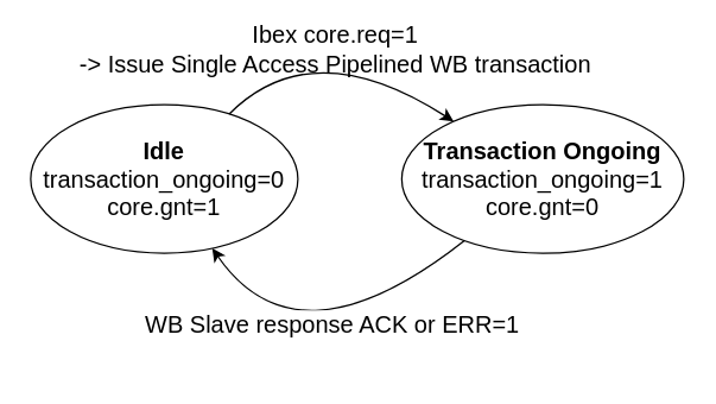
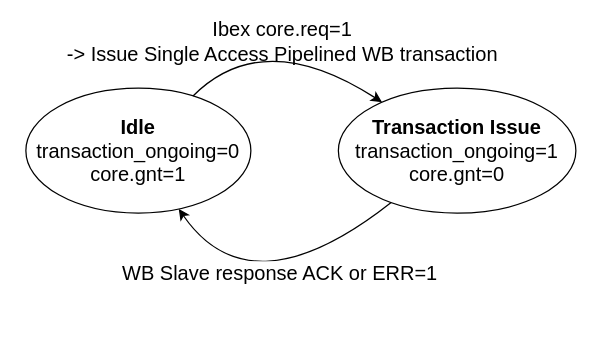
- <mxCell id="3" value="&lt;b&gt;Transaction Ongoing&lt;br&gt;&lt;/b&gt;transaction_ongoing=1&lt;br&gt;core.gnt=0" style="ellipse;whiteSpace=wrap;html=1;fontSize=16;" parent="1" vertex="1"><mxGeometry x="270" y="70" width="190" height="100" as="geometry" /></mxCell>
+ <mxCell id="3" value="&lt;b&gt;Transaction Issue&lt;br&gt;&lt;/b&gt;transaction_ongoing=1&lt;br&gt;core.gnt=0" style="ellipse;whiteSpace=wrap;html=1;fontSize=16;" parent="1" vertex="1"><mxGeometry x="270" y="70" width="190" height="100" as="geometry" /></mxCell>
